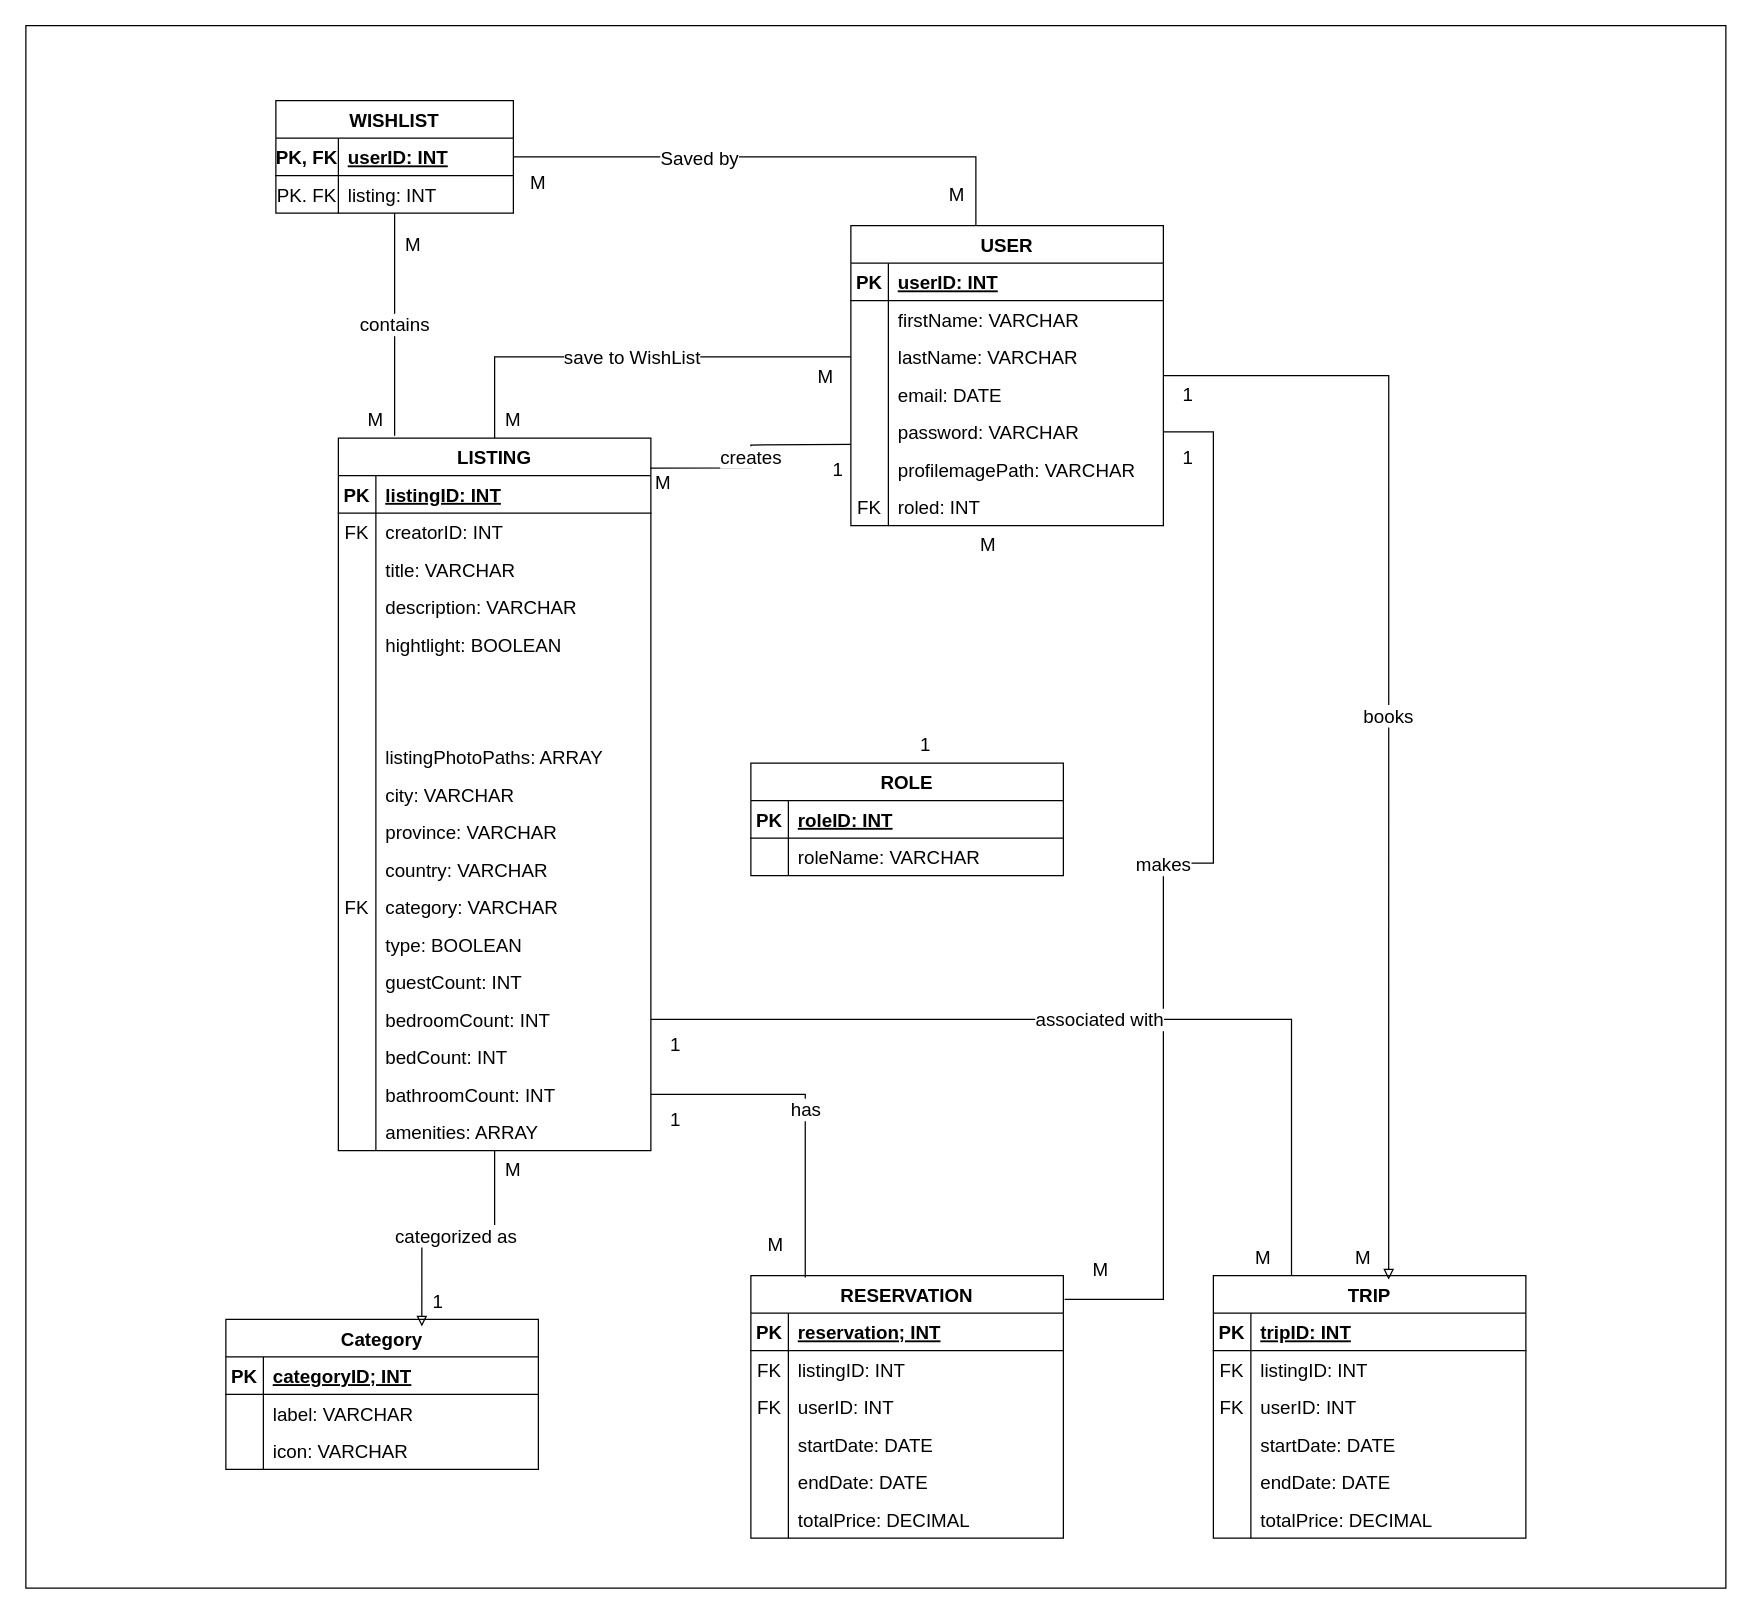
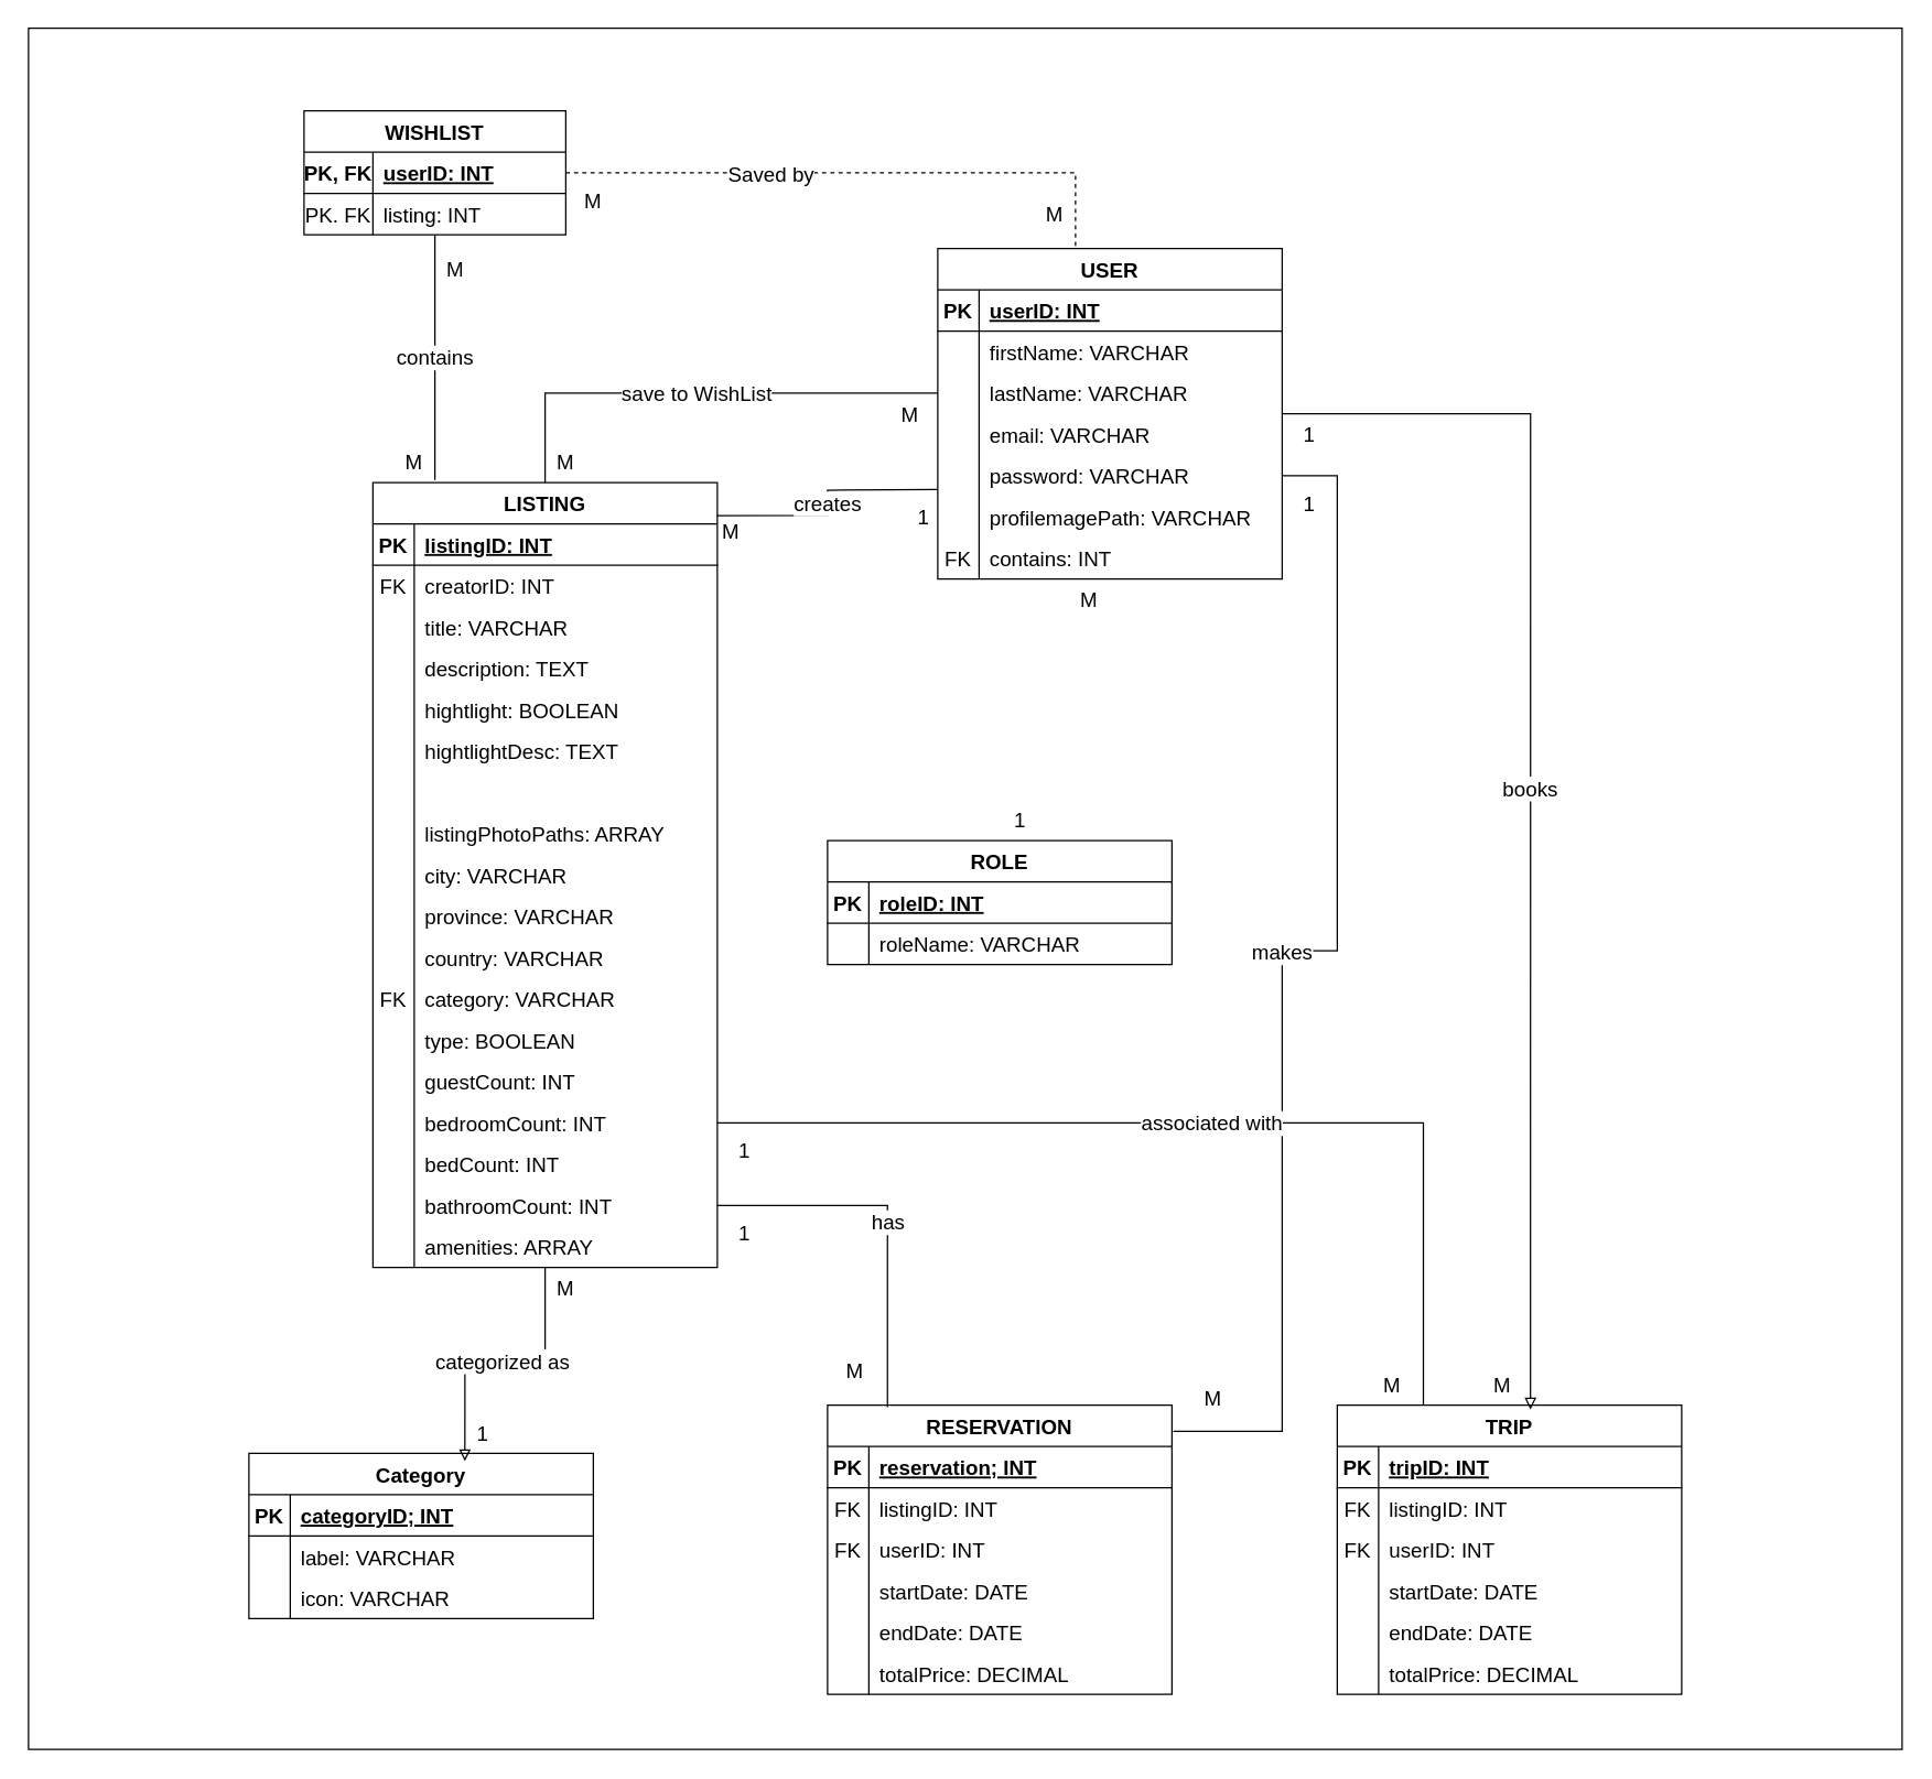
- <mxCell id="145" style="edgeStyle=orthogonalEdgeStyle;rounded=0;orthogonalLoop=1;jettySize=auto;html=1;entryX=0.4;entryY=0;entryDx=0;entryDy=0;entryPerimeter=0;fontSize=15;endArrow=none;endFill=0;" edge="1" parent="1" source="135" target="10"><mxGeometry relative="1" as="geometry" /></mxCell>
+ <mxCell id="145" style="edgeStyle=orthogonalEdgeStyle;rounded=0;orthogonalLoop=1;jettySize=auto;html=1;entryX=0.4;entryY=0;entryDx=0;entryDy=0;entryPerimeter=0;fontSize=15;endArrow=none;endFill=0;dashed=1;" edge="1" parent="1" source="135" target="10"><mxGeometry relative="1" as="geometry" /></mxCell>
- <mxCell id="22" value="email: DATE" style="shape=partialRectangle;overflow=hidden;connectable=0;fillColor=none;top=0;left=0;bottom=0;right=0;align=left;spacingLeft=6;fontSize=15;" vertex="1" parent="20"><mxGeometry x="30" width="220" height="30" as="geometry"><mxRectangle width="220" height="30" as="alternateBounds" /></mxGeometry></mxCell>
+ <mxCell id="22" value="email: VARCHAR" style="shape=partialRectangle;overflow=hidden;connectable=0;fillColor=none;top=0;left=0;bottom=0;right=0;align=left;spacingLeft=6;fontSize=15;" vertex="1" parent="20"><mxGeometry x="30" width="220" height="30" as="geometry"><mxRectangle width="220" height="30" as="alternateBounds" /></mxGeometry></mxCell>
- <mxCell id="31" value="roled: INT" style="shape=partialRectangle;overflow=hidden;connectable=0;fillColor=none;top=0;left=0;bottom=0;right=0;align=left;spacingLeft=6;fontSize=15;" vertex="1" parent="29"><mxGeometry x="30" width="220" height="30" as="geometry"><mxRectangle width="220" height="30" as="alternateBounds" /></mxGeometry></mxCell>
+ <mxCell id="31" value="contains: INT" style="shape=partialRectangle;overflow=hidden;connectable=0;fillColor=none;top=0;left=0;bottom=0;right=0;align=left;spacingLeft=6;fontSize=15;" vertex="1" parent="29"><mxGeometry x="30" width="220" height="30" as="geometry"><mxRectangle width="220" height="30" as="alternateBounds" /></mxGeometry></mxCell>
- <mxCell id="45" value="description: VARCHAR" style="shape=partialRectangle;overflow=hidden;connectable=0;fillColor=none;top=0;left=0;bottom=0;right=0;align=left;spacingLeft=6;fontSize=15;" vertex="1" parent="43"><mxGeometry x="30" width="220" height="30" as="geometry"><mxRectangle width="220" height="30" as="alternateBounds" /></mxGeometry></mxCell>
+ <mxCell id="45" value="description: TEXT" style="shape=partialRectangle;overflow=hidden;connectable=0;fillColor=none;top=0;left=0;bottom=0;right=0;align=left;spacingLeft=6;fontSize=15;" vertex="1" parent="43"><mxGeometry x="30" width="220" height="30" as="geometry"><mxRectangle width="220" height="30" as="alternateBounds" /></mxGeometry></mxCell>
+ <mxCell id="51" value="hightlightDesc: TEXT" style="shape=partialRectangle;overflow=hidden;connectable=0;fillColor=none;top=0;left=0;bottom=0;right=0;align=left;spacingLeft=6;fontSize=15;" vertex="1" parent="49"><mxGeometry x="30" width="220" height="30" as="geometry"><mxRectangle width="220" height="30" as="alternateBounds" /></mxGeometry></mxCell>
